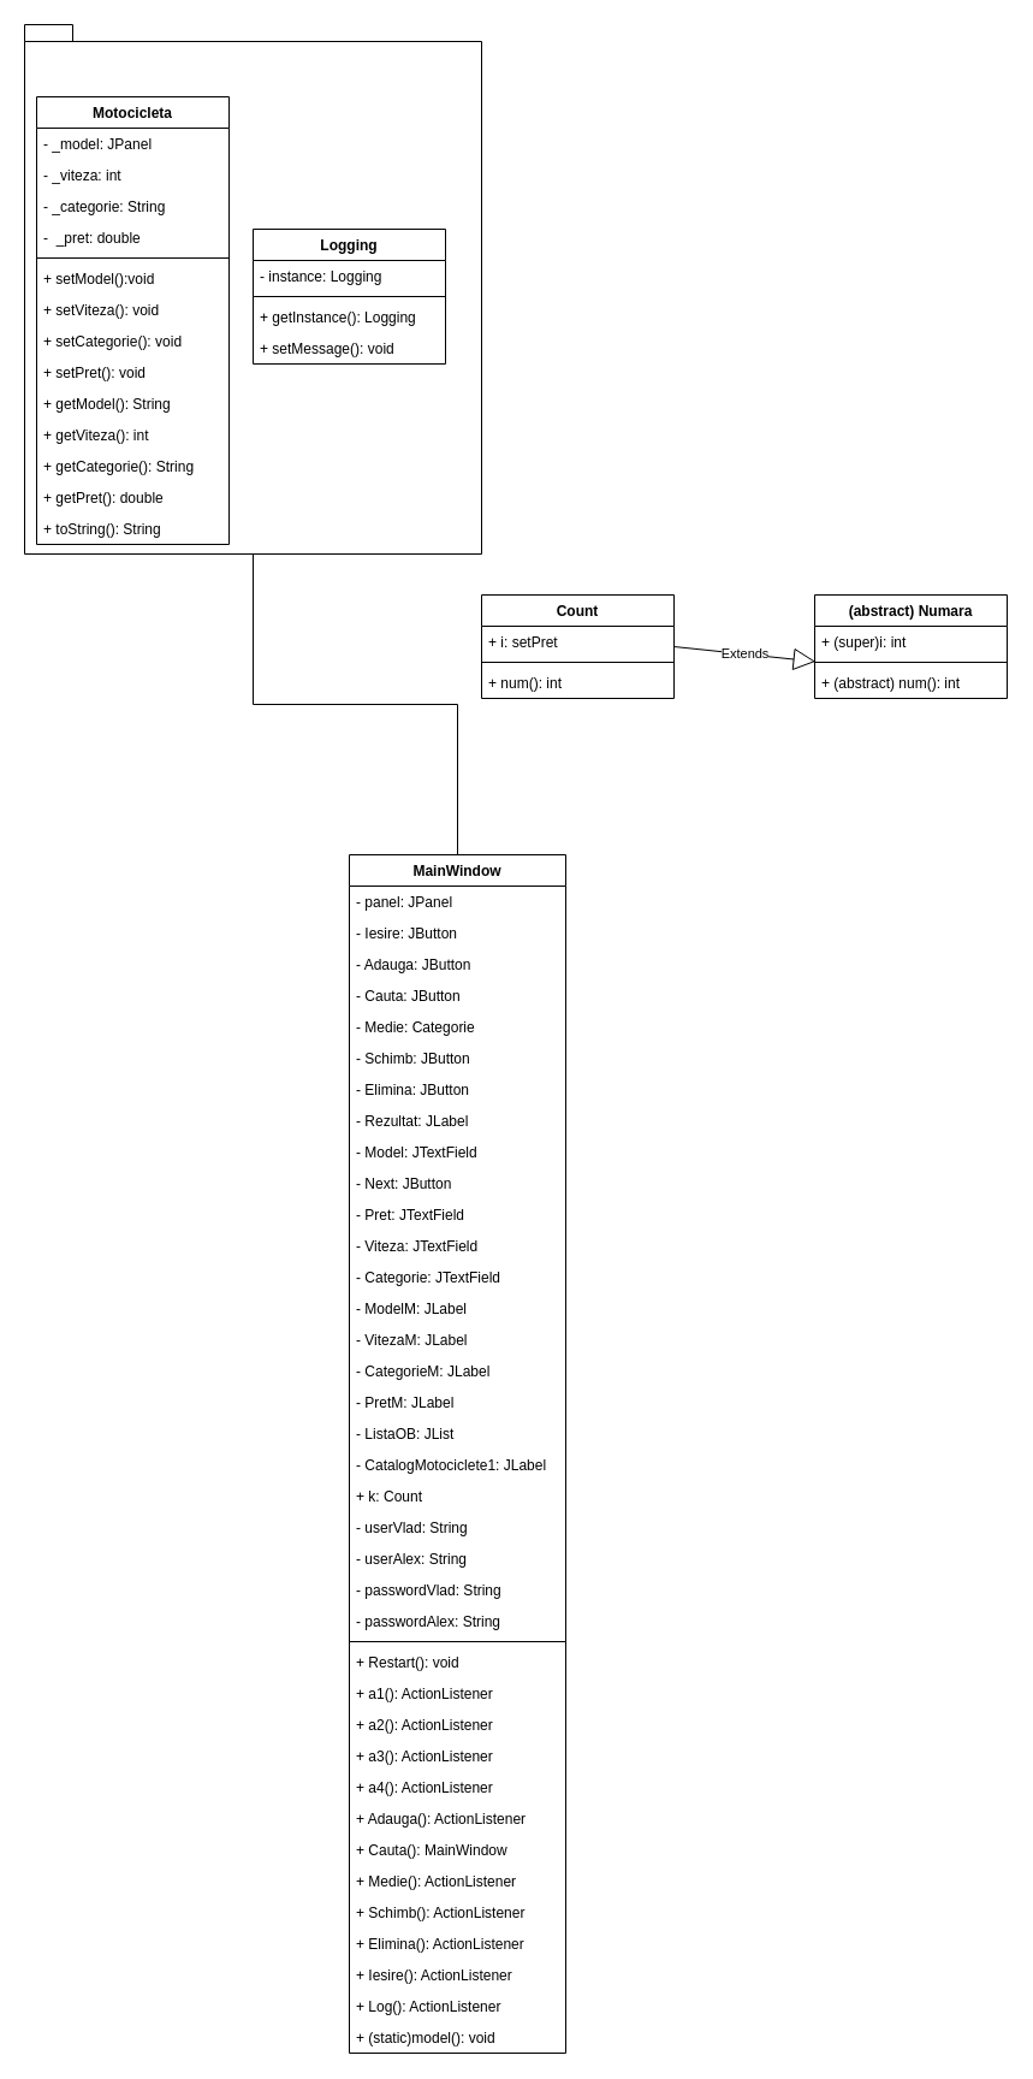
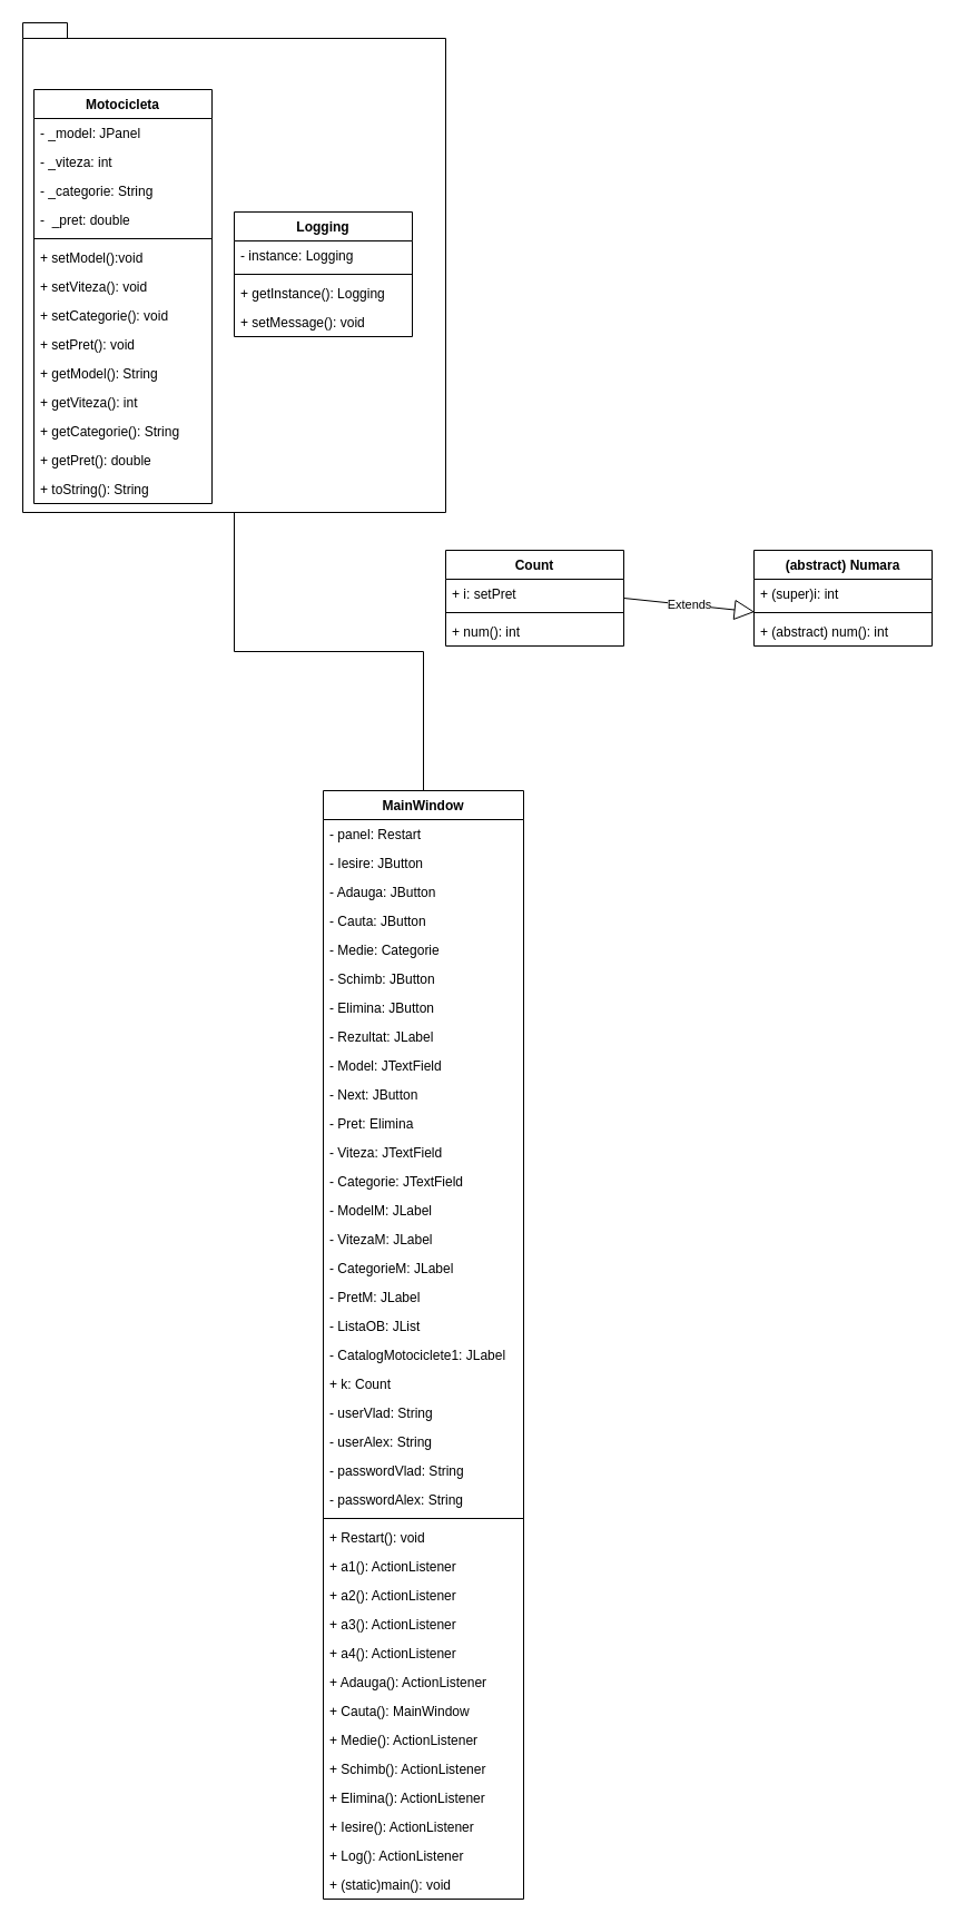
- <mxCell id="33" value="- panel: JPanel" style="text;strokeColor=none;fillColor=none;align=left;verticalAlign=top;spacingLeft=4;spacingRight=4;overflow=hidden;rotatable=0;points=[[0,0.5],[1,0.5]];portConstraint=eastwest;" vertex="1" parent="32"><mxGeometry y="26" width="180" height="26" as="geometry" /></mxCell>
+ <mxCell id="33" value="- panel: Restart" style="text;strokeColor=none;fillColor=none;align=left;verticalAlign=top;spacingLeft=4;spacingRight=4;overflow=hidden;rotatable=0;points=[[0,0.5],[1,0.5]];portConstraint=eastwest;" vertex="1" parent="32"><mxGeometry y="26" width="180" height="26" as="geometry" /></mxCell>
- <mxCell id="43" value="- Pret: JTextField" style="text;strokeColor=none;fillColor=none;align=left;verticalAlign=top;spacingLeft=4;spacingRight=4;overflow=hidden;rotatable=0;points=[[0,0.5],[1,0.5]];portConstraint=eastwest;" vertex="1" parent="32"><mxGeometry y="286" width="180" height="26" as="geometry" /></mxCell>
+ <mxCell id="43" value="- Pret: Elimina" style="text;strokeColor=none;fillColor=none;align=left;verticalAlign=top;spacingLeft=4;spacingRight=4;overflow=hidden;rotatable=0;points=[[0,0.5],[1,0.5]];portConstraint=eastwest;" vertex="1" parent="32"><mxGeometry y="286" width="180" height="26" as="geometry" /></mxCell>
- <mxCell id="70" value="+ (static)model(): void" style="text;strokeColor=none;fillColor=none;align=left;verticalAlign=top;spacingLeft=4;spacingRight=4;overflow=hidden;rotatable=0;points=[[0,0.5],[1,0.5]];portConstraint=eastwest;" vertex="1" parent="32"><mxGeometry y="970" width="180" height="26" as="geometry" /></mxCell>
+ <mxCell id="70" value="+ (static)main(): void" style="text;strokeColor=none;fillColor=none;align=left;verticalAlign=top;spacingLeft=4;spacingRight=4;overflow=hidden;rotatable=0;points=[[0,0.5],[1,0.5]];portConstraint=eastwest;" vertex="1" parent="32"><mxGeometry y="970" width="180" height="26" as="geometry" /></mxCell>
